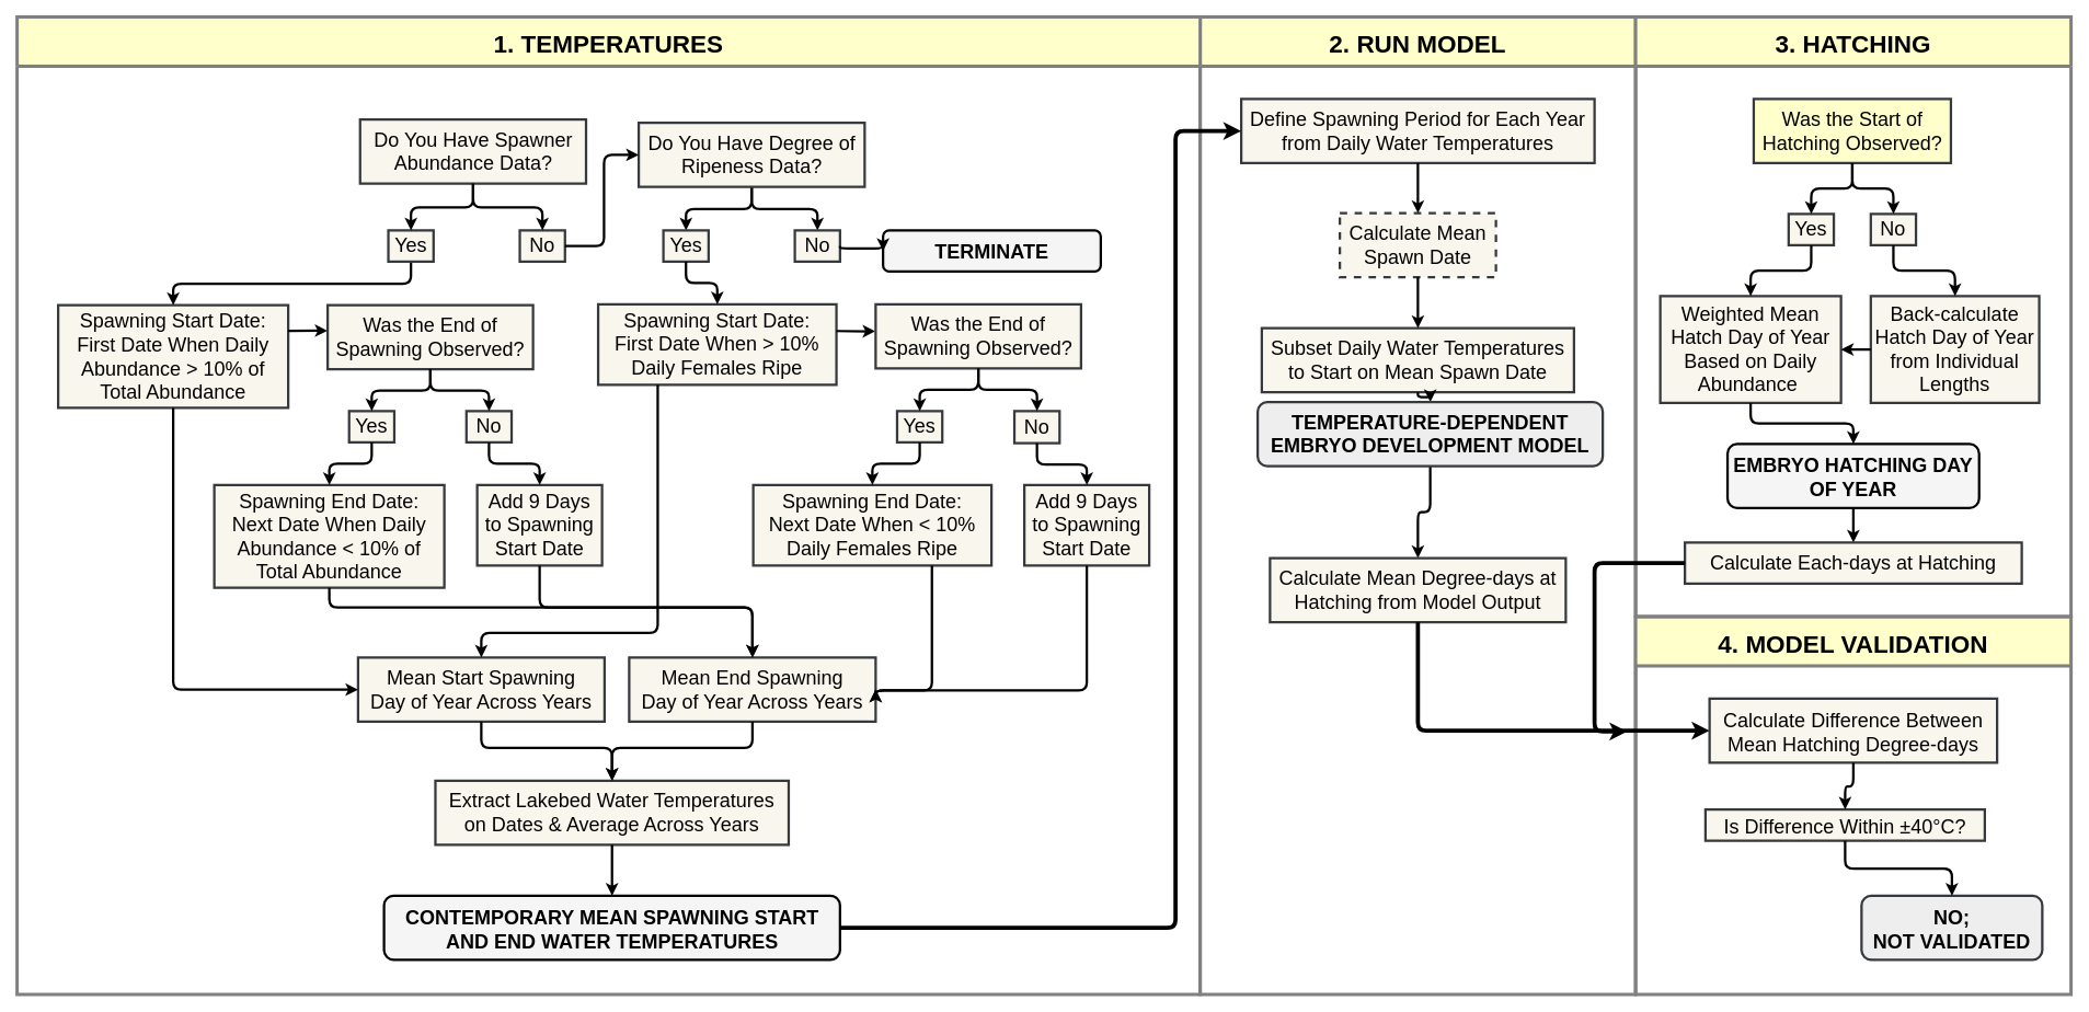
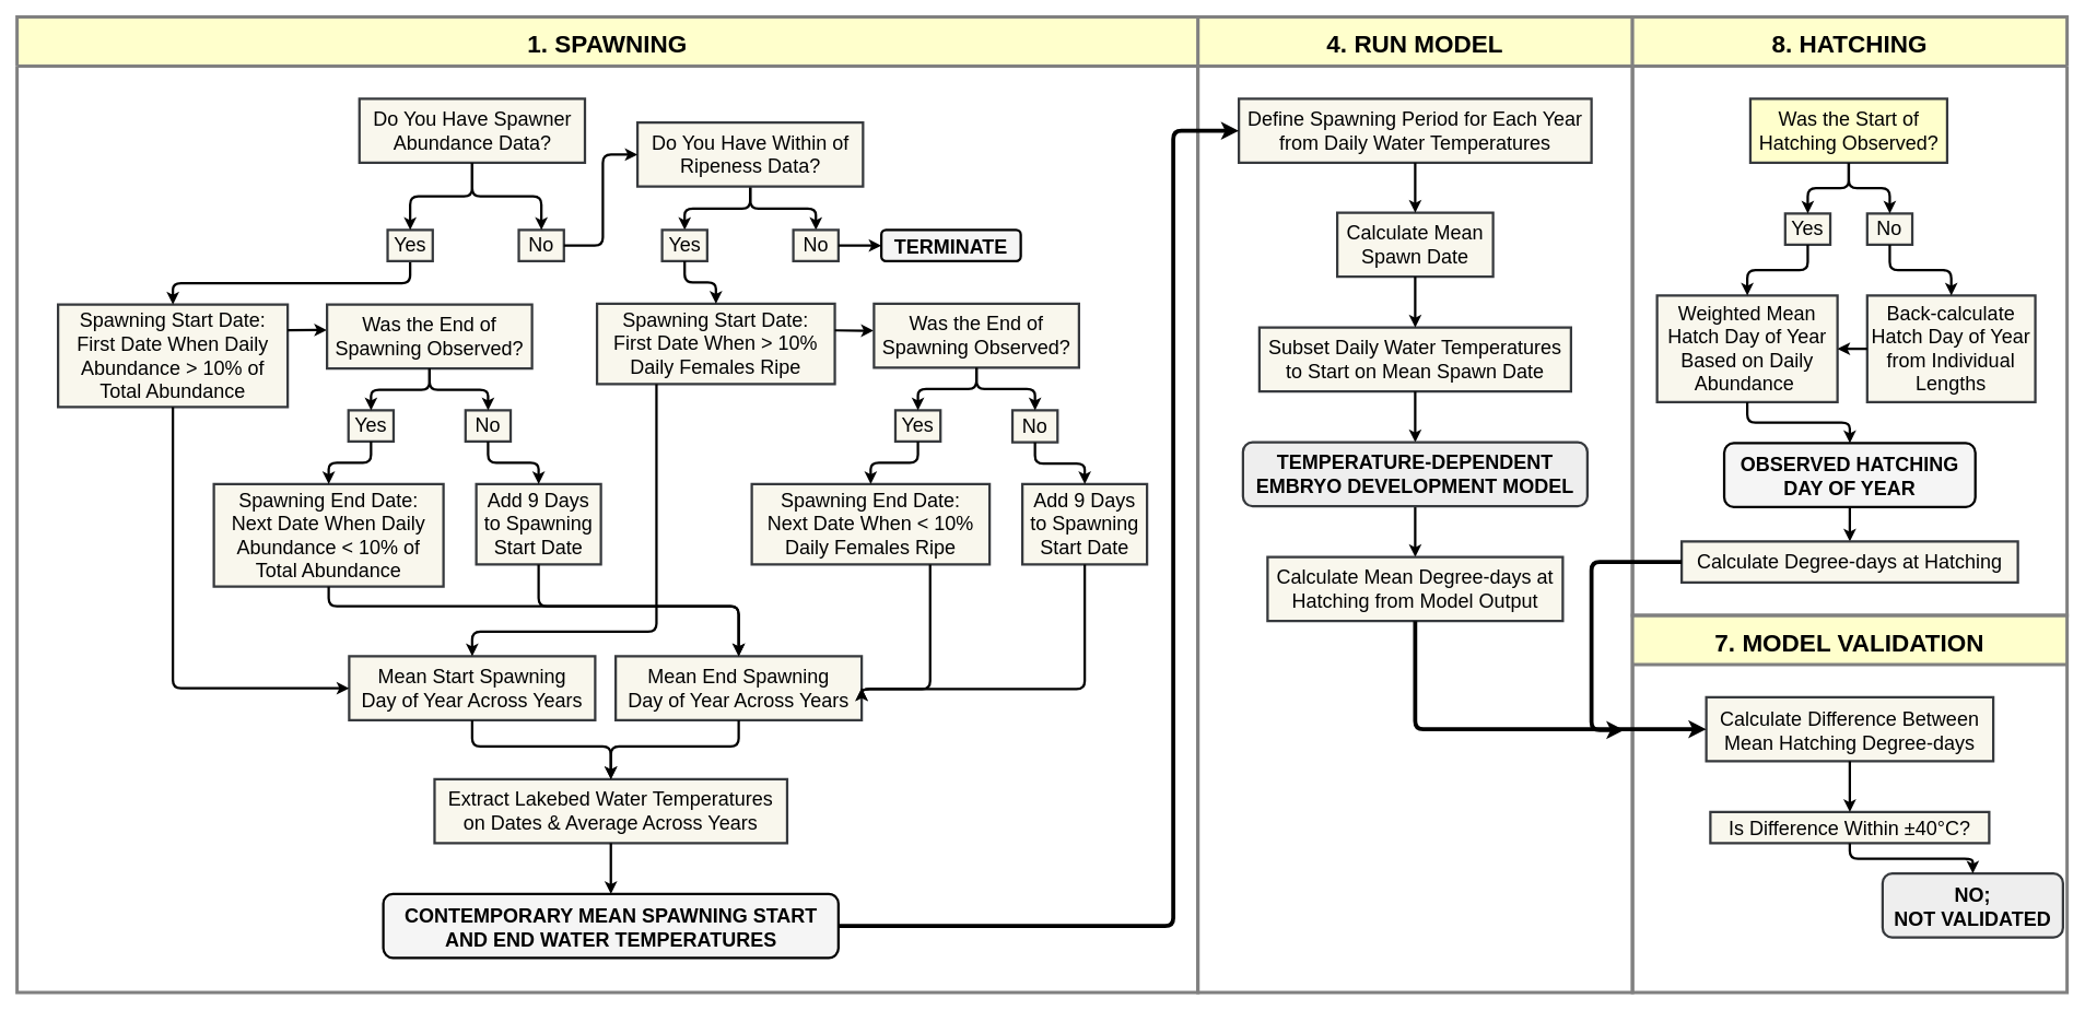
- <mxCell id="35" value="1. TEMPERATURES" style="swimlane;rounded=0;shadow=0;glass=0;fillColor=#FFFFCC;align=center;fontSize=30;startSize=60;verticalAlign=middle;strokeWidth=4;strokeColor=#808080;" parent="1" vertex="1"><mxGeometry x="20" y="20" width="1440" height="1190" as="geometry" /></mxCell>
+ <mxCell id="35" value="1. SPAWNING" style="swimlane;rounded=0;shadow=0;glass=0;fillColor=#FFFFCC;align=center;fontSize=30;startSize=60;verticalAlign=middle;strokeWidth=4;strokeColor=#808080;" parent="1" vertex="1"><mxGeometry x="20" y="20" width="1440" height="1190" as="geometry" /></mxCell>
- <mxCell id="2" value="2. RUN MODEL" style="swimlane;rounded=0;shadow=0;glass=0;fillColor=#FFFFCC;align=center;startSize=60;fontSize=30;strokeWidth=4;strokeColor=#808080;" parent="1" vertex="1"><mxGeometry x="1460" y="20" width="530" height="1190" as="geometry" /></mxCell>
+ <mxCell id="2" value="4. RUN MODEL" style="swimlane;rounded=0;shadow=0;glass=0;fillColor=#FFFFCC;align=center;startSize=60;fontSize=30;strokeWidth=4;strokeColor=#808080;" parent="1" vertex="1"><mxGeometry x="1460" y="20" width="530" height="1190" as="geometry" /></mxCell>
- <mxCell id="18" value="3. HATCHING" style="swimlane;rounded=0;shadow=0;glass=0;fillColor=#FFFFCC;align=center;startSize=60;fontStyle=1;fontSize=30;strokeWidth=4;strokeColor=#808080;" parent="1" vertex="1"><mxGeometry x="1990" y="20" width="530" height="730" as="geometry" /></mxCell>
+ <mxCell id="18" value="8. HATCHING" style="swimlane;rounded=0;shadow=0;glass=0;fillColor=#FFFFCC;align=center;startSize=60;fontStyle=1;fontSize=30;strokeWidth=4;strokeColor=#808080;" parent="1" vertex="1"><mxGeometry x="1990" y="20" width="530" height="730" as="geometry" /></mxCell>
- <mxCell id="55" value="Do You Have Spawner Abundance Data?" style="whiteSpace=wrap;align=center;verticalAlign=middle;fontStyle=0;strokeWidth=3;fillColor=#f9f7ed;strokeColor=#36393d;fontSize=24;" parent="35" vertex="1"><mxGeometry x="417.5" y="125" width="275" height="78" as="geometry" /></mxCell>
+ <mxCell id="55" value="Do You Have Spawner Abundance Data?" style="whiteSpace=wrap;align=center;verticalAlign=middle;fontStyle=0;strokeWidth=3;fillColor=#f9f7ed;strokeColor=#36393d;fontSize=24;" parent="35" vertex="1"><mxGeometry x="417.5" y="100" width="275" height="78" as="geometry" /></mxCell>
- <mxCell id="60" value="Do You Have Degree of Ripeness Data?" style="whiteSpace=wrap;align=center;verticalAlign=middle;fontStyle=0;strokeWidth=3;fillColor=#f9f7ed;strokeColor=#36393d;fontSize=24;" parent="35" vertex="1"><mxGeometry x="756.63" y="129" width="275" height="78" as="geometry" /></mxCell>
+ <mxCell id="60" value="Do You Have Within of Ripeness Data?" style="whiteSpace=wrap;align=center;verticalAlign=middle;fontStyle=0;strokeWidth=3;fillColor=#f9f7ed;strokeColor=#36393d;fontSize=24;" parent="35" vertex="1"><mxGeometry x="756.63" y="129" width="275" height="78" as="geometry" /></mxCell>
- <mxCell id="4" value="Calculate Mean Spawn Date" style="whiteSpace=wrap;align=center;verticalAlign=middle;fontStyle=0;strokeWidth=3;fillColor=#f9f7ed;strokeColor=#36393d;fontSize=24;dashed=1;" parent="2" vertex="1"><mxGeometry x="170" y="239" width="190" height="78" as="geometry" /></mxCell>
+ <mxCell id="4" value="Calculate Mean Spawn Date" style="whiteSpace=wrap;align=center;verticalAlign=middle;fontStyle=0;strokeWidth=3;fillColor=#f9f7ed;strokeColor=#36393d;fontSize=24;" parent="2" vertex="1"><mxGeometry x="170" y="239" width="190" height="78" as="geometry" /></mxCell>
- <mxCell id="64" value="&lt;p style=&quot;margin: 4px 0px 0px ; font-size: 24px&quot;&gt;TERMINATE&lt;/p&gt;" style="whiteSpace=wrap;html=1;fontStyle=1;strokeWidth=3;fillColor=#f5f5f5;rounded=1;shadow=0;glass=0;fontSize=24;verticalAlign=middle;" parent="35" vertex="1"><mxGeometry x="1054" y="260" width="265" height="50" as="geometry" /></mxCell>
+ <mxCell id="64" value="&lt;p style=&quot;margin: 4px 0px 0px ; font-size: 24px&quot;&gt;TERMINATE&lt;/p&gt;" style="whiteSpace=wrap;html=1;fontStyle=1;strokeWidth=3;fillColor=#f5f5f5;rounded=1;shadow=0;glass=0;fontSize=24;verticalAlign=middle;" parent="35" vertex="1"><mxGeometry x="1054" y="260" width="170" height="38" as="geometry" /></mxCell>
- <mxCell id="10" value="TEMPERATURE-DEPENDENT EMBRYO DEVELOPMENT MODEL" style="whiteSpace=wrap;align=center;verticalAlign=middle;fontStyle=1;strokeWidth=3;fillColor=#eeeeee;strokeColor=#36393d;fontSize=24;rounded=1;" parent="2" vertex="1"><mxGeometry x="70" y="469" width="420" height="78" as="geometry" /></mxCell>
+ <mxCell id="10" value="TEMPERATURE-DEPENDENT EMBRYO DEVELOPMENT MODEL" style="whiteSpace=wrap;align=center;verticalAlign=middle;fontStyle=1;strokeWidth=3;fillColor=#eeeeee;strokeColor=#36393d;fontSize=24;rounded=1;" parent="2" vertex="1"><mxGeometry x="55" y="519" width="420" height="78" as="geometry" /></mxCell>
- <mxCell id="29" value="&lt;p style=&quot;margin: 4px 0px 0px ; font-size: 24px&quot;&gt;&lt;span&gt;EMBRYO HATCHING DAY OF YEAR&lt;/span&gt;&lt;/p&gt;" style="whiteSpace=wrap;html=1;fontStyle=1;strokeWidth=3;fillColor=#f5f5f5;rounded=1;shadow=0;glass=0;fontSize=24;" parent="18" vertex="1"><mxGeometry x="111.88" y="520" width="306.25" height="78" as="geometry" /></mxCell>
+ <mxCell id="29" value="&lt;p style=&quot;margin: 4px 0px 0px ; font-size: 24px&quot;&gt;&lt;span&gt;OBSERVED HATCHING DAY OF YEAR&lt;/span&gt;&lt;/p&gt;" style="whiteSpace=wrap;html=1;fontStyle=1;strokeWidth=3;fillColor=#f5f5f5;rounded=1;shadow=0;glass=0;fontSize=24;" parent="18" vertex="1"><mxGeometry x="111.88" y="520" width="306.25" height="78" as="geometry" /></mxCell>
- <mxCell id="32" value="Calculate Each-days at Hatching" style="whiteSpace=wrap;align=center;verticalAlign=middle;fontStyle=0;strokeWidth=3;fillColor=#f9f7ed;strokeColor=#36393d;fontSize=24;" vertex="1" parent="18"><mxGeometry x="60" y="640" width="410" height="50" as="geometry" /></mxCell>
+ <mxCell id="32" value="Calculate Degree-days at Hatching" style="whiteSpace=wrap;align=center;verticalAlign=middle;fontStyle=0;strokeWidth=3;fillColor=#f9f7ed;strokeColor=#36393d;fontSize=24;" vertex="1" parent="18"><mxGeometry x="60" y="640" width="410" height="50" as="geometry" /></mxCell>
- <mxCell id="12" value="4. MODEL VALIDATION" style="swimlane;rounded=0;shadow=0;glass=0;fillColor=#FFFFCC;align=center;startSize=60;fontStyle=1;fontSize=30;strokeWidth=4;strokeColor=#808080;" parent="1" vertex="1"><mxGeometry x="1990" y="750" width="530" height="460" as="geometry" /></mxCell>
+ <mxCell id="12" value="7. MODEL VALIDATION" style="swimlane;rounded=0;shadow=0;glass=0;fillColor=#FFFFCC;align=center;startSize=60;fontStyle=1;fontSize=30;strokeWidth=4;strokeColor=#808080;" parent="1" vertex="1"><mxGeometry x="1990" y="750" width="530" height="460" as="geometry" /></mxCell>
- <mxCell id="44" value="Mean Start Spawning&#10;Day of Year Across Years" style="whiteSpace=wrap;align=center;verticalAlign=middle;fontStyle=0;strokeWidth=3;fillColor=#f9f7ed;strokeColor=#36393d;fontSize=24;" parent="35" vertex="1"><mxGeometry x="415" y="780" width="300" height="78" as="geometry" /></mxCell>
+ <mxCell id="44" value="Mean Start Spawning&#10;Day of Year Across Years" style="whiteSpace=wrap;align=center;verticalAlign=middle;fontStyle=0;strokeWidth=3;fillColor=#f9f7ed;strokeColor=#36393d;fontSize=24;" parent="35" vertex="1"><mxGeometry x="405" y="780" width="300" height="78" as="geometry" /></mxCell>
- <mxCell id="47" value="Mean End Spawning&#10;Day of Year Across Years" style="whiteSpace=wrap;align=center;verticalAlign=middle;fontStyle=0;strokeWidth=3;fillColor=#f9f7ed;strokeColor=#36393d;fontSize=24;" parent="35" vertex="1"><mxGeometry x="745" y="780" width="300" height="78" as="geometry" /></mxCell>
+ <mxCell id="47" value="Mean End Spawning&#10;Day of Year Across Years" style="whiteSpace=wrap;align=center;verticalAlign=middle;fontStyle=0;strokeWidth=3;fillColor=#f9f7ed;strokeColor=#36393d;fontSize=24;" parent="35" vertex="1"><mxGeometry x="730" y="780" width="300" height="78" as="geometry" /></mxCell>
- <mxCell id="14" value="&lt;p style=&quot;margin: 4px 0px 0px ; font-size: 24px&quot;&gt;&lt;/p&gt;&lt;span style=&quot;color: rgb(0 , 0 , 0) ; font-size: 24px&quot;&gt;Is Difference Within ±40°C?&lt;/span&gt;" style="whiteSpace=wrap;html=1;fontStyle=0;strokeWidth=3;fillColor=#f9f7ed;rounded=0;shadow=0;glass=0;strokeColor=#36393d;fontSize=24;" parent="12" vertex="1"><mxGeometry x="85" y="235" width="340" height="38" as="geometry" /></mxCell>
+ <mxCell id="14" value="&lt;p style=&quot;margin: 4px 0px 0px ; font-size: 24px&quot;&gt;&lt;/p&gt;&lt;span style=&quot;color: rgb(0 , 0 , 0) ; font-size: 24px&quot;&gt;Is Difference Within ±40°C?&lt;/span&gt;" style="whiteSpace=wrap;html=1;fontStyle=0;strokeWidth=3;fillColor=#f9f7ed;rounded=0;shadow=0;glass=0;strokeColor=#36393d;fontSize=24;" parent="12" vertex="1"><mxGeometry x="95" y="240" width="340" height="38" as="geometry" /></mxCell>
- <mxCell id="15" value="&lt;p style=&quot;margin: 4px 0px 0px ; font-size: 24px&quot;&gt;&lt;/p&gt;&lt;span style=&quot;color: rgb(0 , 0 , 0) ; font-size: 24px&quot;&gt;NO;&lt;br&gt;NOT VALIDATED&lt;/span&gt;" style="whiteSpace=wrap;html=1;fontStyle=1;strokeWidth=3;fillColor=#eeeeee;rounded=1;shadow=0;glass=0;strokeColor=#36393d;fontSize=24;" parent="12" vertex="1"><mxGeometry x="275" y="340" width="220" height="78" as="geometry" /></mxCell>
+ <mxCell id="15" value="&lt;p style=&quot;margin: 4px 0px 0px ; font-size: 24px&quot;&gt;&lt;/p&gt;&lt;span style=&quot;color: rgb(0 , 0 , 0) ; font-size: 24px&quot;&gt;NO;&lt;br&gt;NOT VALIDATED&lt;/span&gt;" style="whiteSpace=wrap;html=1;fontStyle=1;strokeWidth=3;fillColor=#eeeeee;rounded=1;shadow=0;glass=0;strokeColor=#36393d;fontSize=24;" parent="12" vertex="1"><mxGeometry x="305" y="315" width="220" height="78" as="geometry" /></mxCell>
